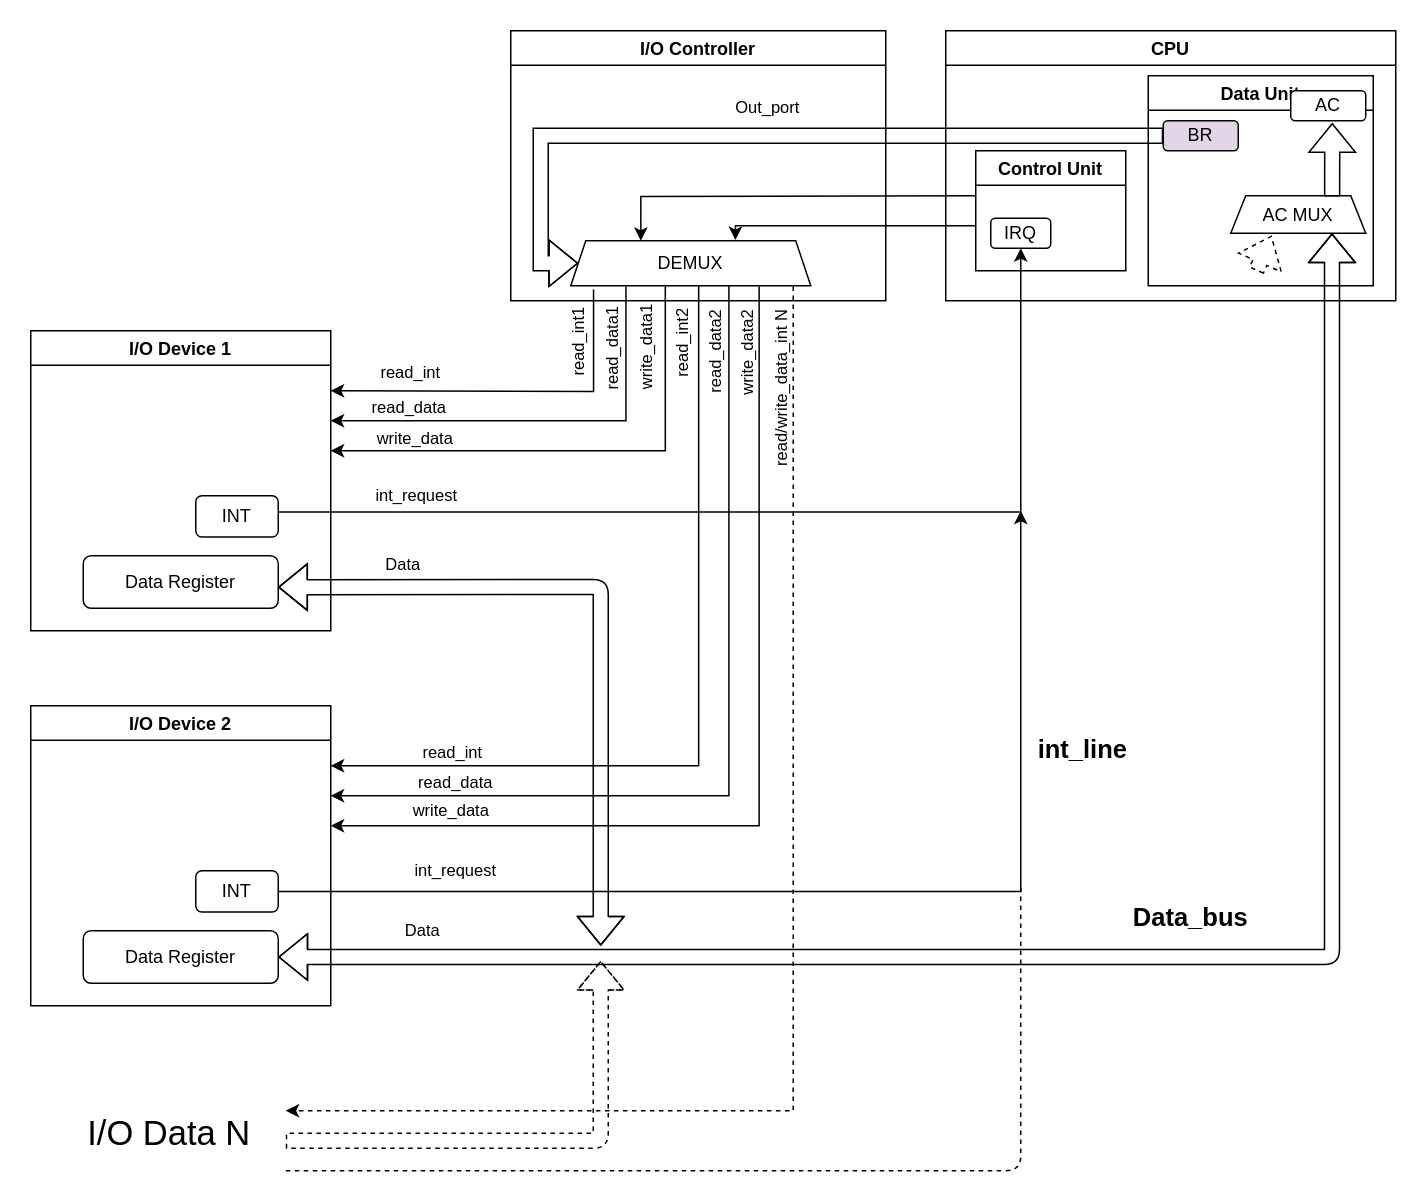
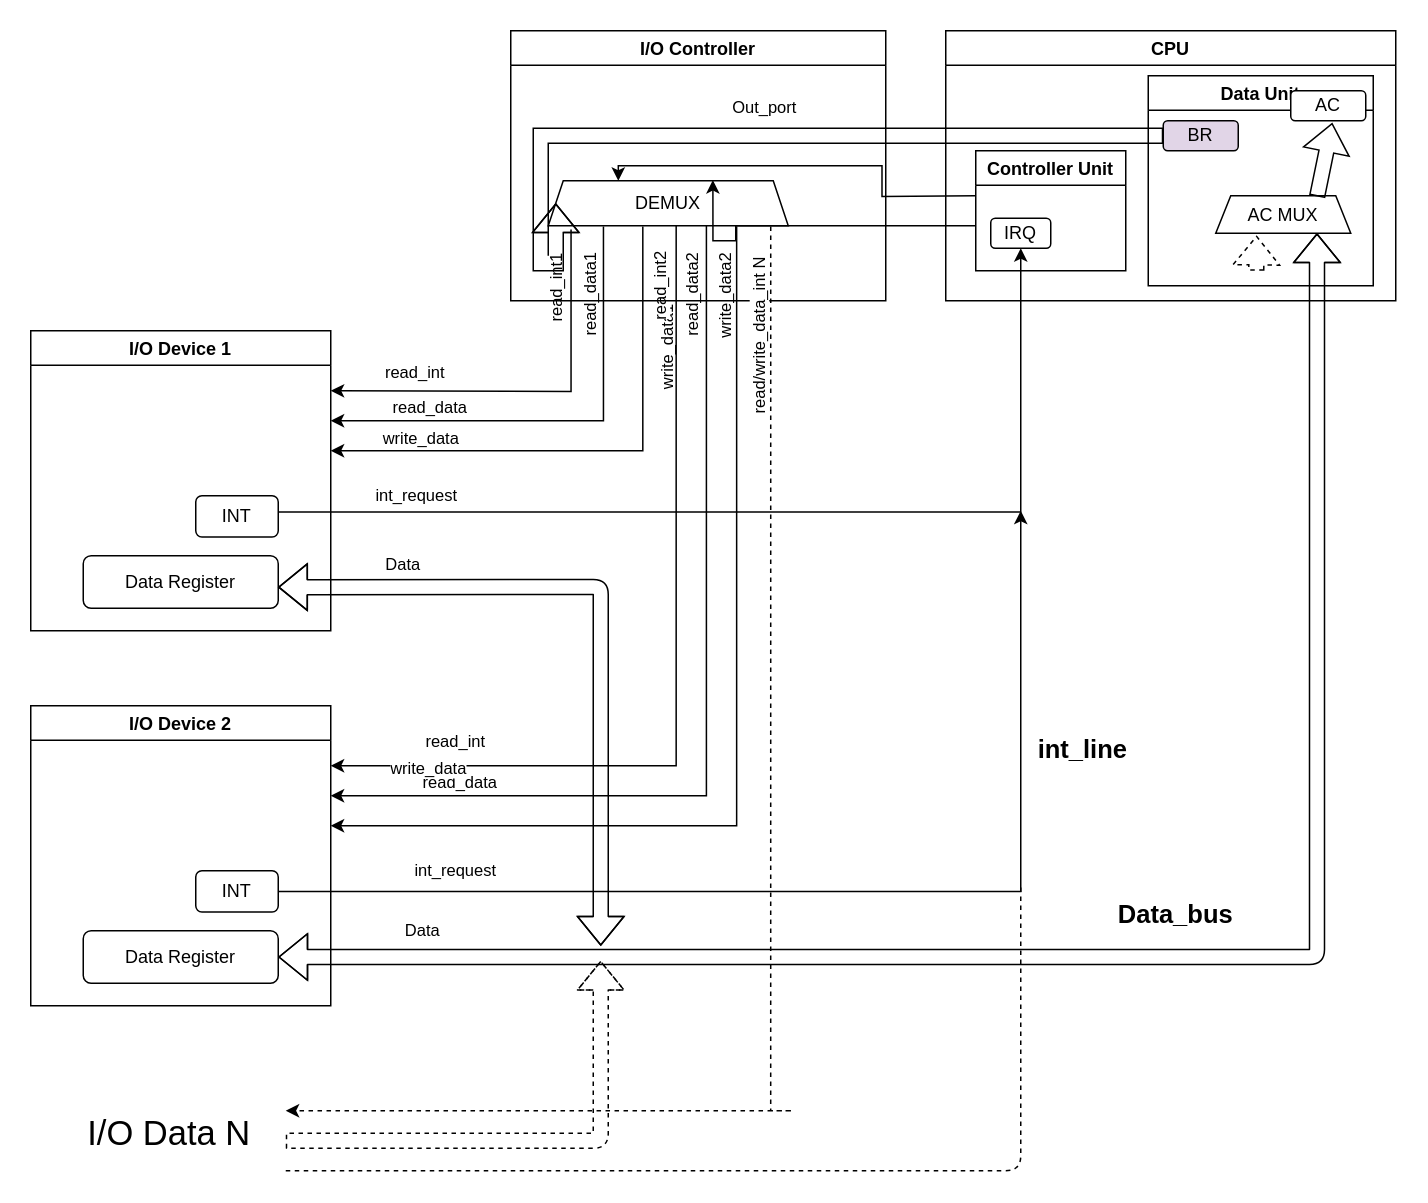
- <mxCell id="39" value="Control Unit" style="swimlane;" parent="33" vertex="1"><mxGeometry x="20" y="80" width="100" height="80" as="geometry"><mxRectangle x="60" y="50" width="110" height="30" as="alternateBounds" /></mxGeometry></mxCell>
+ <mxCell id="39" value="Controller Unit" style="swimlane;" parent="33" vertex="1"><mxGeometry x="20" y="80" width="100" height="80" as="geometry"><mxRectangle x="60" y="50" width="110" height="30" as="alternateBounds" /></mxGeometry></mxCell>
- <mxCell id="36" value="AC MUX" style="shape=trapezoid;perimeter=trapezoidPerimeter;whiteSpace=wrap;html=1;fixedSize=1;size=10;" vertex="1" parent="34"><mxGeometry x="55" y="80" width="90" height="25" as="geometry" /></mxCell>
+ <mxCell id="36" value="AC MUX" style="shape=trapezoid;perimeter=trapezoidPerimeter;whiteSpace=wrap;html=1;fixedSize=1;size=10;" vertex="1" parent="34"><mxGeometry x="45" y="80" width="90" height="25" as="geometry" /></mxCell>
- <mxCell id="47" value="DEMUX" style="shape=trapezoid;perimeter=trapezoidPerimeter;whiteSpace=wrap;html=1;fixedSize=1;size=10;" vertex="1" parent="46"><mxGeometry x="40" y="140" width="160" height="30" as="geometry" /></mxCell>
+ <mxCell id="47" value="DEMUX" style="shape=trapezoid;perimeter=trapezoidPerimeter;whiteSpace=wrap;html=1;fixedSize=1;size=10;" vertex="1" parent="46"><mxGeometry x="25" y="100" width="160" height="30" as="geometry" /></mxCell>
